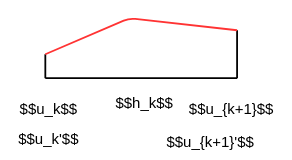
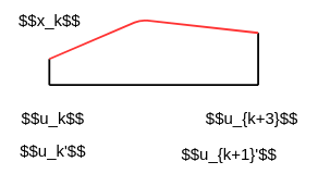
+ <mxCell id="5" value="&lt;font style=&quot;font-size: 25px&quot;&gt;$$x_k$$&lt;/font&gt;" style="text;html=1;align=center;verticalAlign=middle;resizable=0;points=[];autosize=1;strokeColor=none;fillColor=none;" vertex="1" parent="1"><mxGeometry x="20" y="20" width="110" height="20" as="geometry" /></mxCell>
- <mxCell id="11" value="&lt;font style=&quot;font-size: 25px&quot;&gt;$$h_k$$&lt;/font&gt;" style="text;html=1;align=center;verticalAlign=middle;resizable=0;points=[];autosize=1;strokeColor=none;fillColor=none;" vertex="1" parent="1"><mxGeometry x="185" y="160" width="110" height="20" as="geometry" /></mxCell>
- <mxCell id="8" value="&lt;font style=&quot;font-size: 25px&quot;&gt;$$u_{k+1}$$&lt;/font&gt;" style="text;html=1;align=center;verticalAlign=middle;resizable=0;points=[];autosize=1;strokeColor=none;fillColor=none;" vertex="1" parent="1"><mxGeometry x="305" y="170" width="160" height="20" as="geometry" /></mxCell>
+ <mxCell id="8" value="&lt;font style=&quot;font-size: 25px&quot;&gt;$$u_{k+3}$$&lt;/font&gt;" style="text;html=1;align=center;verticalAlign=middle;resizable=0;points=[];autosize=1;strokeColor=none;fillColor=none;" vertex="1" parent="1"><mxGeometry x="305" y="170" width="160" height="20" as="geometry" /></mxCell>
